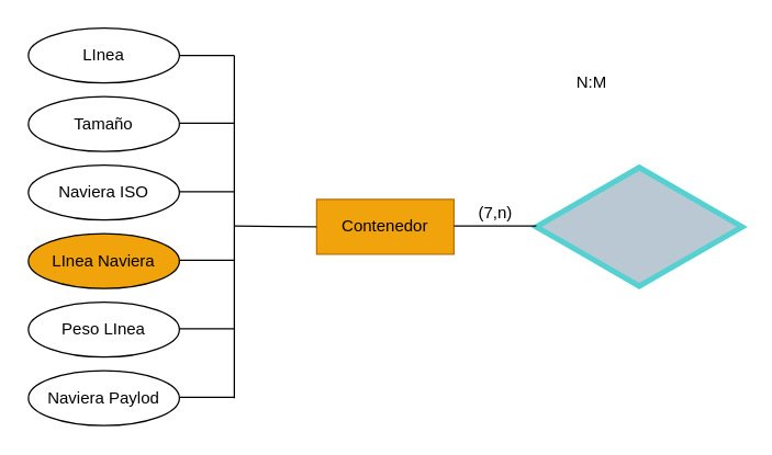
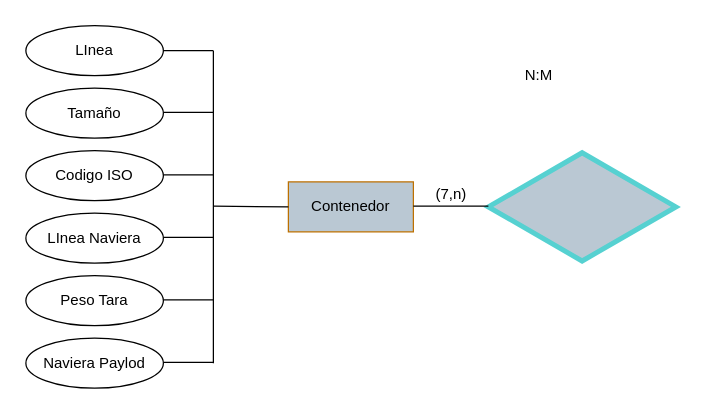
- <mxCell id="7" value="Naviera ISO" style="ellipse;whiteSpace=wrap;html=1;" vertex="1" parent="1"><mxGeometry x="20" y="120" width="110" height="40" as="geometry" /></mxCell>
+ <mxCell id="7" value="Codigo ISO" style="ellipse;whiteSpace=wrap;html=1;" vertex="1" parent="1"><mxGeometry x="20" y="120" width="110" height="40" as="geometry" /></mxCell>
- <mxCell id="2" value="Contenedor" style="rounded=0;whiteSpace=wrap;html=1;fillColor=#f0a30a;fontColor=#000000;strokeColor=#BD7000;" vertex="1" parent="1"><mxGeometry x="230" y="145" width="100" height="40" as="geometry" /></mxCell>
+ <mxCell id="2" value="Contenedor" style="rounded=0;whiteSpace=wrap;html=1;fillColor=#bac8d3;fontColor=#000000;strokeColor=#BD7000;" vertex="1" parent="1"><mxGeometry x="230" y="145" width="100" height="40" as="geometry" /></mxCell>
- <mxCell id="10" value="LInea Naviera" style="ellipse;whiteSpace=wrap;html=1;fillColor=#f0a30a;" vertex="1" parent="1"><mxGeometry x="20" y="170" width="110" height="40" as="geometry" /></mxCell>
+ <mxCell id="10" value="LInea Naviera" style="ellipse;whiteSpace=wrap;html=1;" vertex="1" parent="1"><mxGeometry x="20" y="170" width="110" height="40" as="geometry" /></mxCell>
- <mxCell id="11" value="Peso LInea" style="ellipse;whiteSpace=wrap;html=1;" vertex="1" parent="1"><mxGeometry x="20" y="220" width="110" height="40" as="geometry" /></mxCell>
+ <mxCell id="11" value="Peso Tara" style="ellipse;whiteSpace=wrap;html=1;" vertex="1" parent="1"><mxGeometry x="20" y="220" width="110" height="40" as="geometry" /></mxCell>
